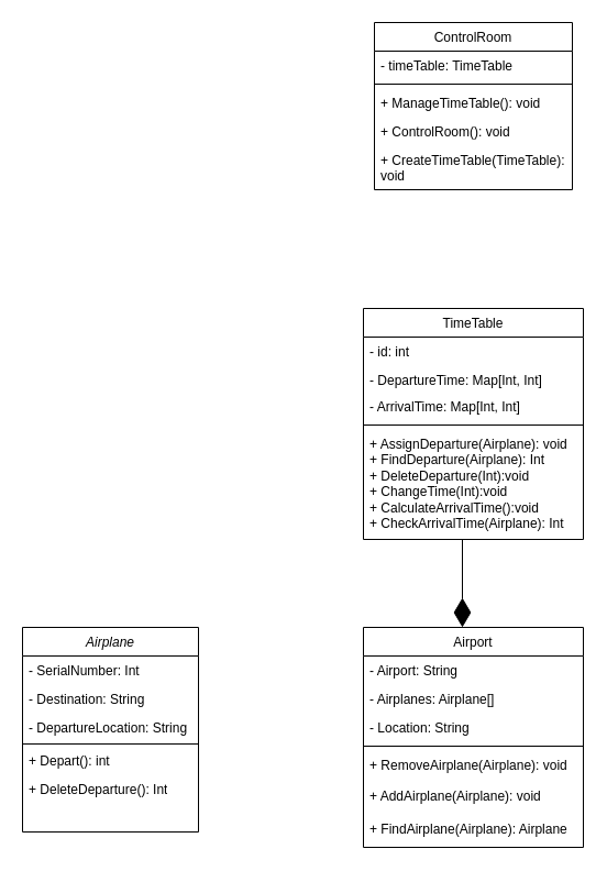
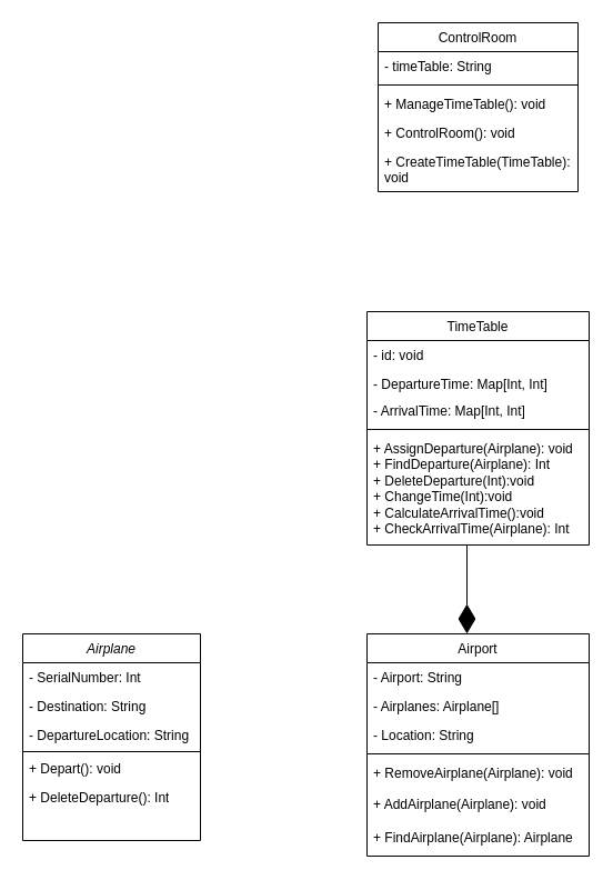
- <mxCell id="25" value="- timeTable: TimeTable" style="text;strokeColor=none;fillColor=none;align=left;verticalAlign=top;spacingLeft=4;spacingRight=4;overflow=hidden;rotatable=0;points=[[0,0.5],[1,0.5]];portConstraint=eastwest;whiteSpace=wrap;html=1;" vertex="1" parent="24"><mxGeometry y="26" width="180" height="26" as="geometry" /></mxCell>
+ <mxCell id="25" value="- timeTable: String" style="text;strokeColor=none;fillColor=none;align=left;verticalAlign=top;spacingLeft=4;spacingRight=4;overflow=hidden;rotatable=0;points=[[0,0.5],[1,0.5]];portConstraint=eastwest;whiteSpace=wrap;html=1;" vertex="1" parent="24"><mxGeometry y="26" width="180" height="26" as="geometry" /></mxCell>
- <mxCell id="18" value="- id: int" style="text;strokeColor=none;fillColor=none;align=left;verticalAlign=top;spacingLeft=4;spacingRight=4;overflow=hidden;rotatable=0;points=[[0,0.5],[1,0.5]];portConstraint=eastwest;whiteSpace=wrap;html=1;" vertex="1" parent="17"><mxGeometry y="26" width="200" height="26" as="geometry" /></mxCell>
+ <mxCell id="18" value="- id: void" style="text;strokeColor=none;fillColor=none;align=left;verticalAlign=top;spacingLeft=4;spacingRight=4;overflow=hidden;rotatable=0;points=[[0,0.5],[1,0.5]];portConstraint=eastwest;whiteSpace=wrap;html=1;" vertex="1" parent="17"><mxGeometry y="26" width="200" height="26" as="geometry" /></mxCell>
- <mxCell id="7" value="+ Depart(): int" style="text;align=left;verticalAlign=top;spacingLeft=4;spacingRight=4;overflow=hidden;rotatable=0;points=[[0,0.5],[1,0.5]];portConstraint=eastwest;" vertex="1" parent="2"><mxGeometry y="108" width="160" height="26" as="geometry" /></mxCell>
+ <mxCell id="7" value="+ Depart(): void" style="text;align=left;verticalAlign=top;spacingLeft=4;spacingRight=4;overflow=hidden;rotatable=0;points=[[0,0.5],[1,0.5]];portConstraint=eastwest;" vertex="1" parent="2"><mxGeometry y="108" width="160" height="26" as="geometry" /></mxCell>
